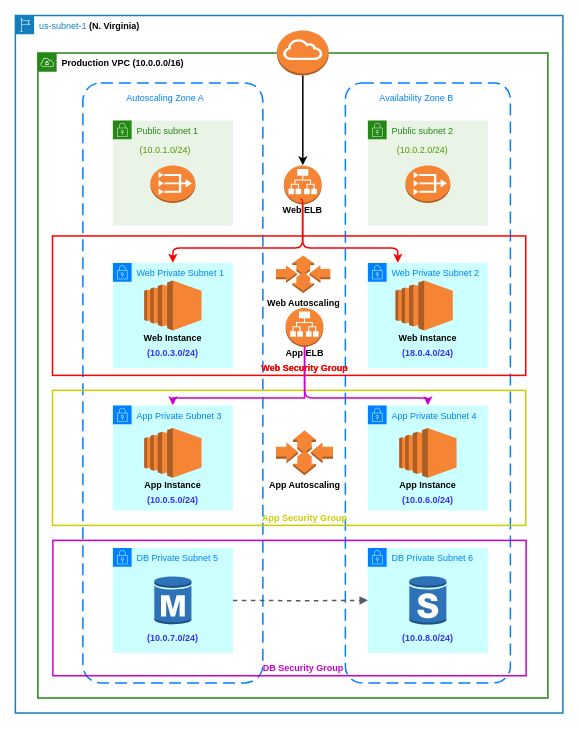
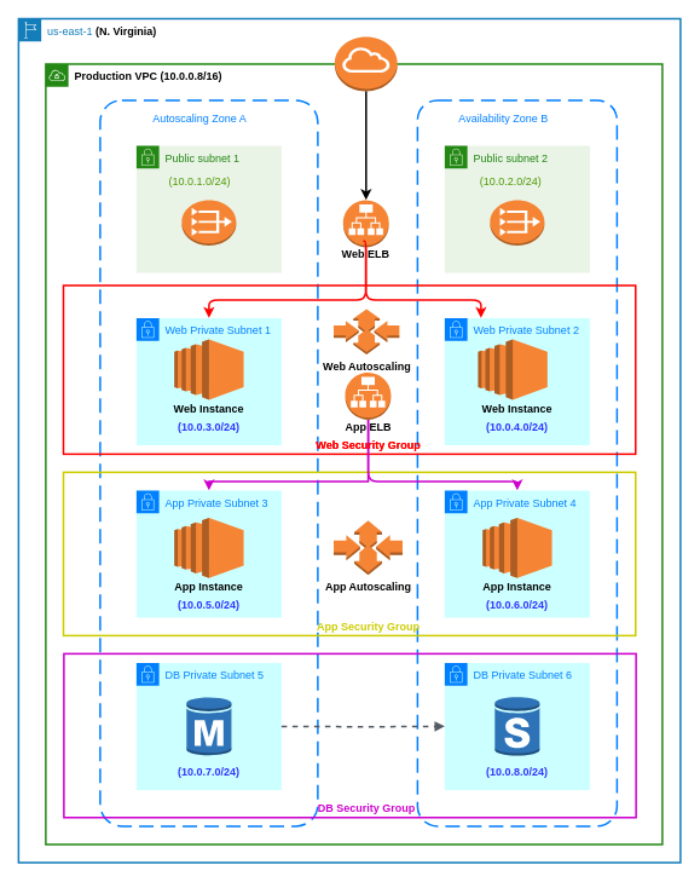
- <mxCell id="2" value="us-subnet-1 &lt;font color=&quot;#000000&quot;&gt;&lt;b&gt;(N. Virginia)&lt;/b&gt;&lt;/font&gt;" style="points=[[0,0],[0.25,0],[0.5,0],[0.75,0],[1,0],[1,0.25],[1,0.5],[1,0.75],[1,1],[0.75,1],[0.5,1],[0.25,1],[0,1],[0,0.75],[0,0.5],[0,0.25]];outlineConnect=0;gradientColor=none;html=1;whiteSpace=wrap;fontSize=12;fontStyle=0;shape=mxgraph.aws4.group;grIcon=mxgraph.aws4.group_region;strokeColor=#147EBA;fillColor=none;verticalAlign=top;align=left;spacingLeft=30;fontColor=#147EBA;strokeWidth=2;" parent="1" vertex="1"><mxGeometry x="20" y="20" width="730" height="930" as="geometry" /></mxCell>
+ <mxCell id="2" value="us-east-1 &lt;font color=&quot;#000000&quot;&gt;&lt;b&gt;(N. Virginia)&lt;/b&gt;&lt;/font&gt;" style="points=[[0,0],[0.25,0],[0.5,0],[0.75,0],[1,0],[1,0.25],[1,0.5],[1,0.75],[1,1],[0.75,1],[0.5,1],[0.25,1],[0,1],[0,0.75],[0,0.5],[0,0.25]];outlineConnect=0;gradientColor=none;html=1;whiteSpace=wrap;fontSize=12;fontStyle=0;shape=mxgraph.aws4.group;grIcon=mxgraph.aws4.group_region;strokeColor=#147EBA;fillColor=none;verticalAlign=top;align=left;spacingLeft=30;fontColor=#147EBA;strokeWidth=2;" parent="1" vertex="1"><mxGeometry x="20" y="20" width="730" height="930" as="geometry" /></mxCell>
- <mxCell id="3" value="&lt;b&gt;&lt;font color=&quot;#000000&quot;&gt;Production VPC (10.0.0.0/16)&lt;/font&gt;&lt;/b&gt;" style="points=[[0,0],[0.25,0],[0.5,0],[0.75,0],[1,0],[1,0.25],[1,0.5],[1,0.75],[1,1],[0.75,1],[0.5,1],[0.25,1],[0,1],[0,0.75],[0,0.5],[0,0.25]];outlineConnect=0;gradientColor=none;html=1;whiteSpace=wrap;fontSize=12;fontStyle=0;shape=mxgraph.aws4.group;grIcon=mxgraph.aws4.group_vpc;strokeColor=#248814;fillColor=none;verticalAlign=top;align=left;spacingLeft=30;fontColor=#AAB7B8;dashed=0;strokeWidth=2;" parent="1" vertex="1"><mxGeometry x="50" y="70" width="680" height="860" as="geometry" /></mxCell>
+ <mxCell id="3" value="&lt;b&gt;&lt;font color=&quot;#000000&quot;&gt;Production VPC (10.0.0.8/16)&lt;/font&gt;&lt;/b&gt;" style="points=[[0,0],[0.25,0],[0.5,0],[0.75,0],[1,0],[1,0.25],[1,0.5],[1,0.75],[1,1],[0.75,1],[0.5,1],[0.25,1],[0,1],[0,0.75],[0,0.5],[0,0.25]];outlineConnect=0;gradientColor=none;html=1;whiteSpace=wrap;fontSize=12;fontStyle=0;shape=mxgraph.aws4.group;grIcon=mxgraph.aws4.group_vpc;strokeColor=#248814;fillColor=none;verticalAlign=top;align=left;spacingLeft=30;fontColor=#AAB7B8;dashed=0;strokeWidth=2;" parent="1" vertex="1"><mxGeometry x="50" y="70" width="680" height="860" as="geometry" /></mxCell>
- <mxCell id="21" value="&lt;font color=&quot;#3333ff&quot;&gt;&lt;b&gt;(18.0.4.0/24)&lt;/b&gt;&lt;/font&gt;" style="text;html=1;strokeColor=none;fillColor=none;align=center;verticalAlign=middle;whiteSpace=wrap;rounded=0;" parent="1" vertex="1"><mxGeometry x="550" y="460" width="40" height="20" as="geometry" /></mxCell>
+ <mxCell id="21" value="&lt;font color=&quot;#3333ff&quot;&gt;&lt;b&gt;(10.0.4.0/24)&lt;/b&gt;&lt;/font&gt;" style="text;html=1;strokeColor=none;fillColor=none;align=center;verticalAlign=middle;whiteSpace=wrap;rounded=0;" parent="1" vertex="1"><mxGeometry x="550" y="460" width="40" height="20" as="geometry" /></mxCell>
